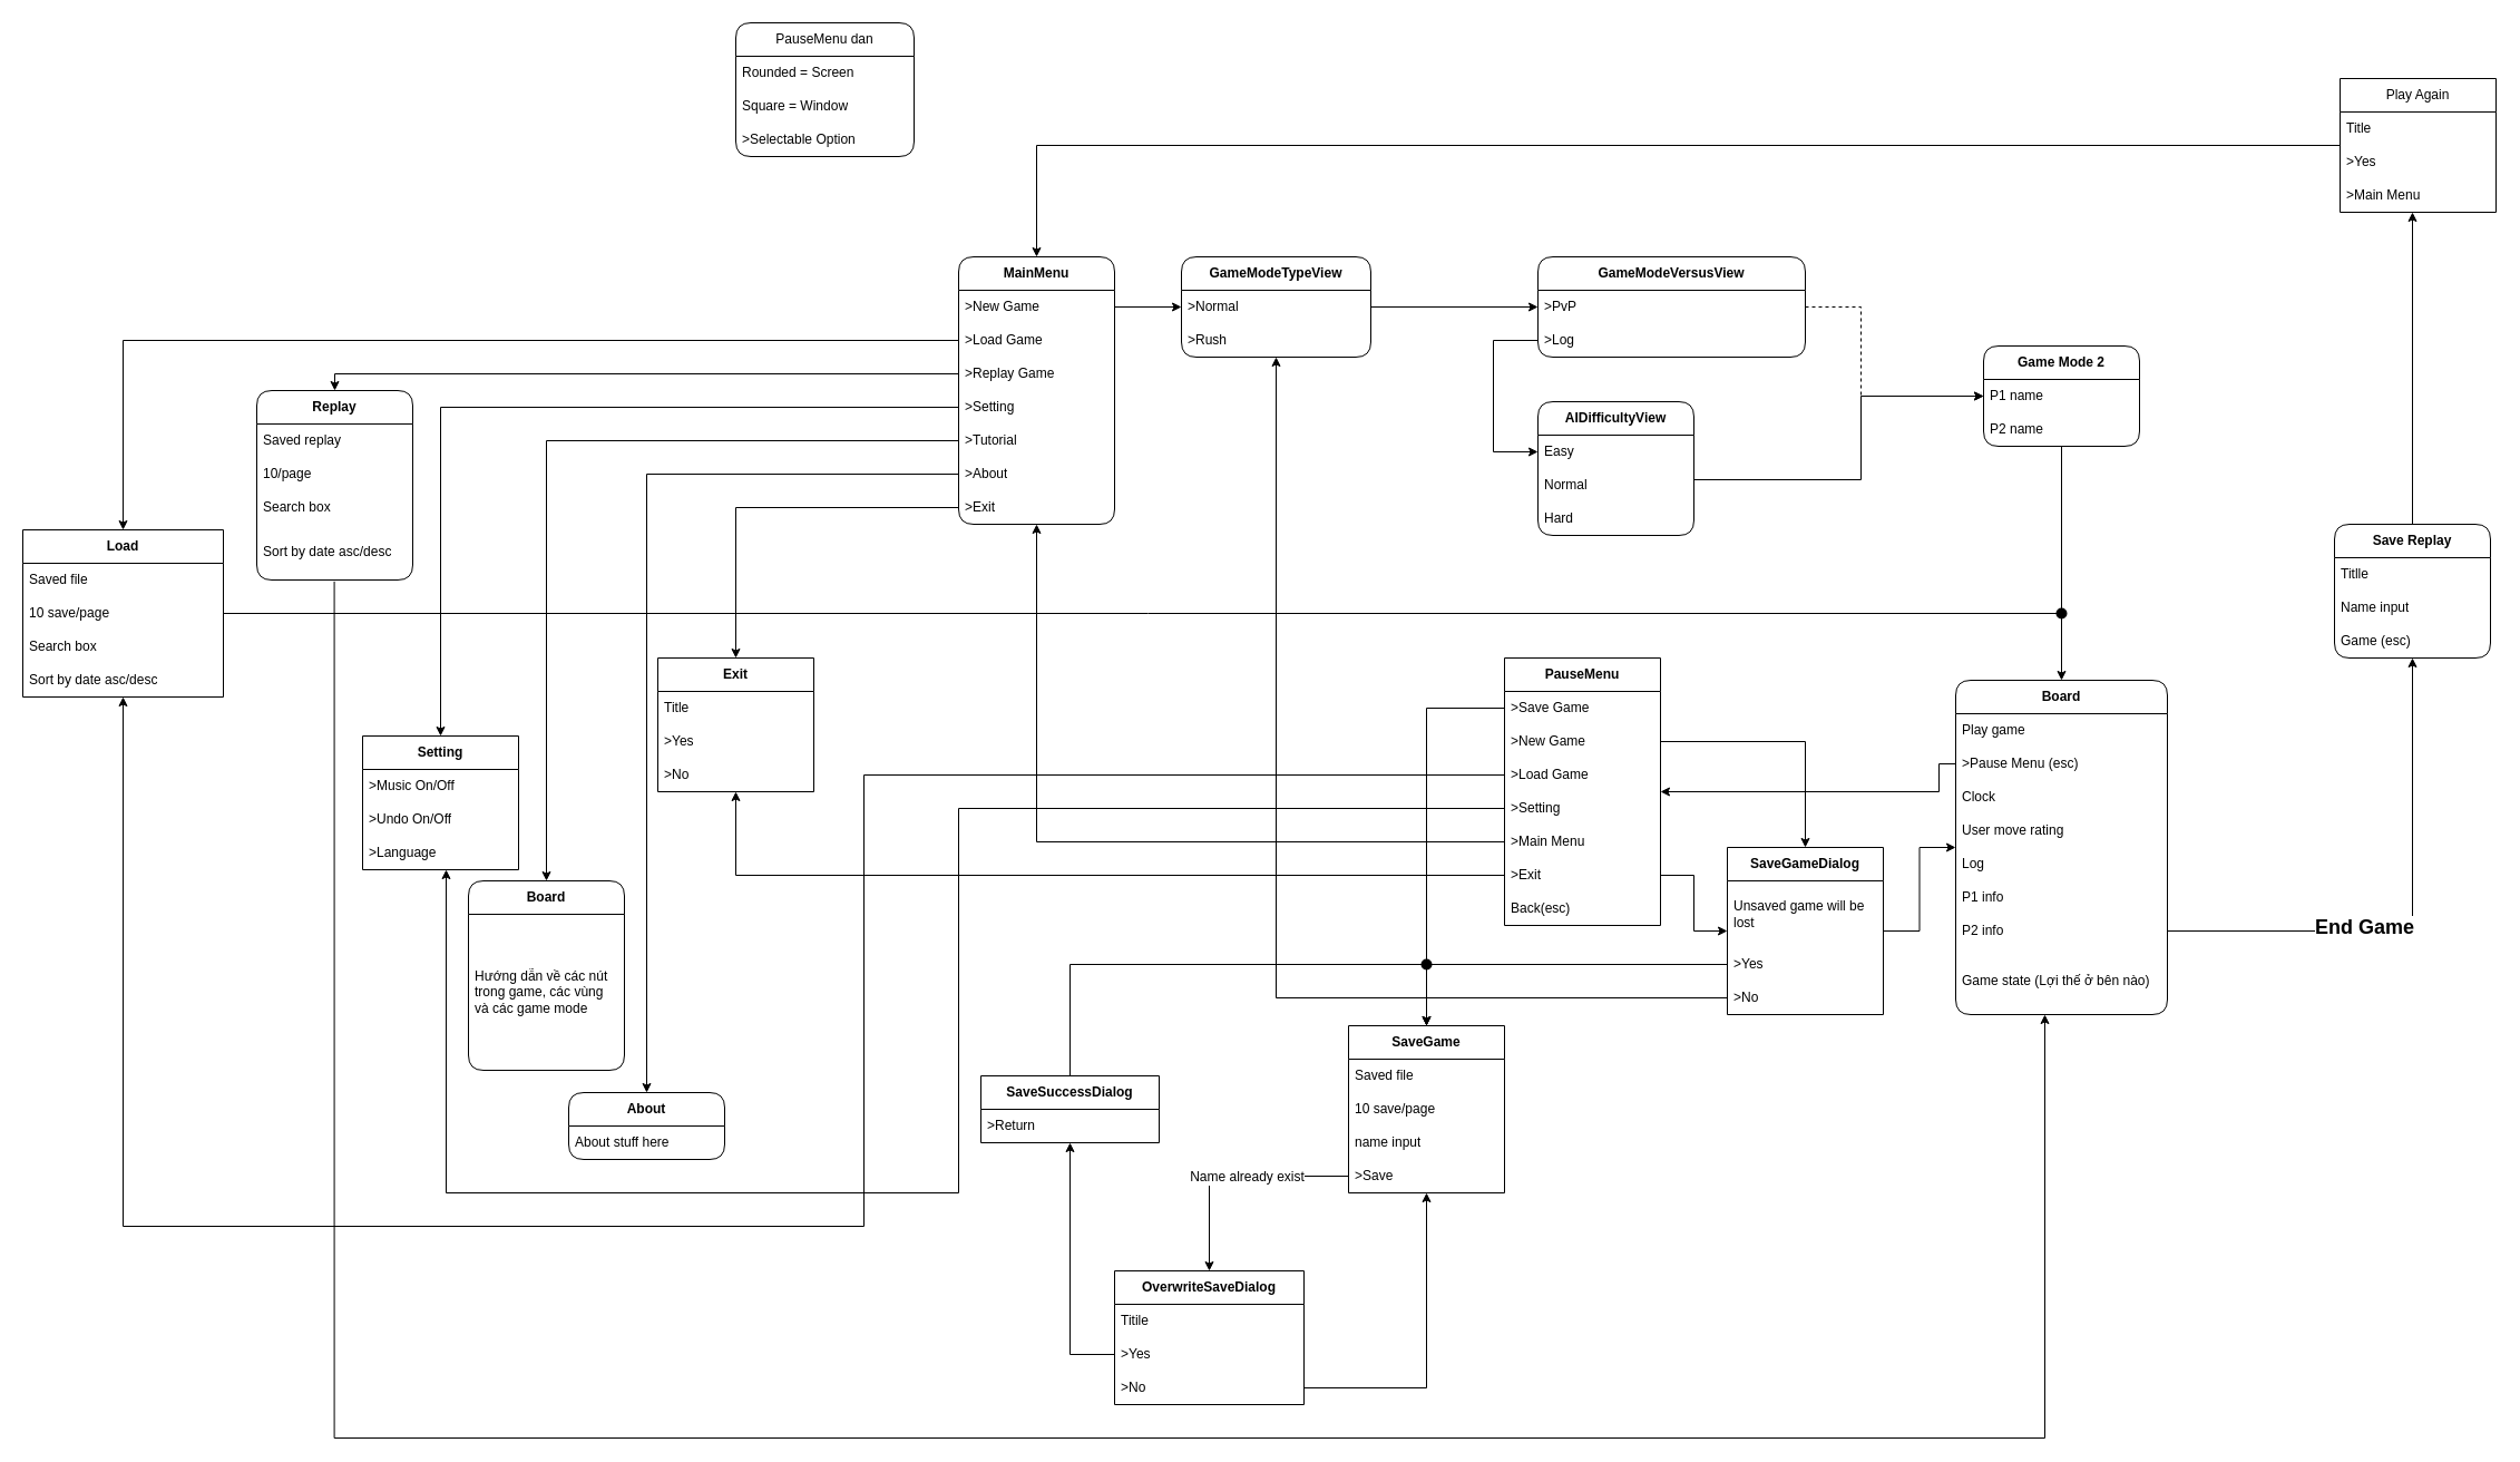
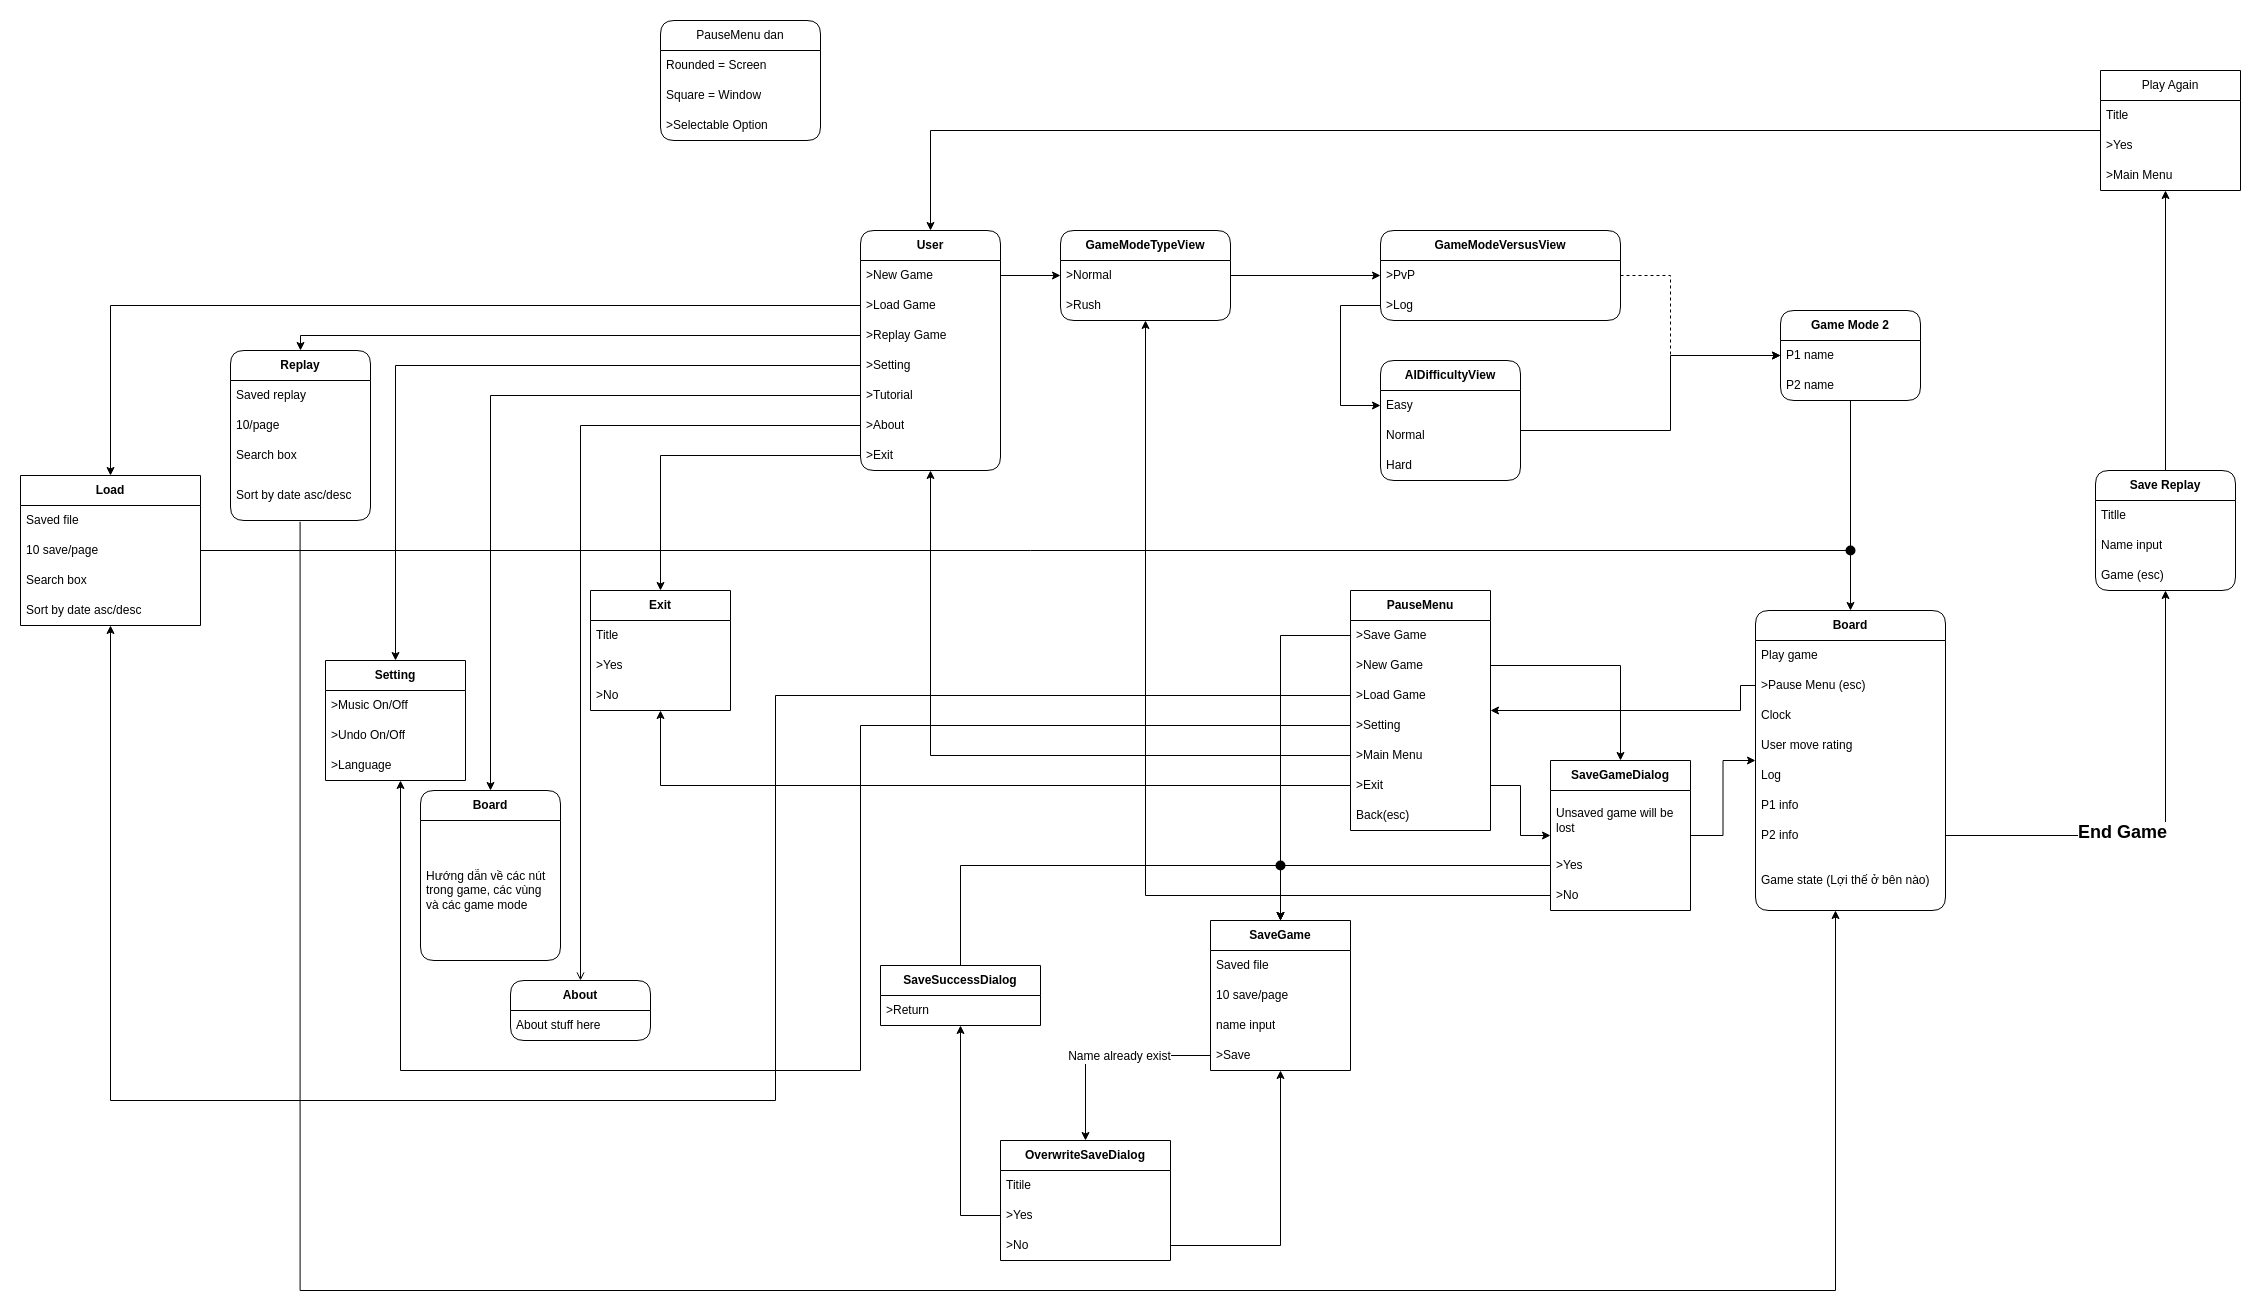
- <mxCell id="2" value="&lt;div&gt;&lt;b&gt;MainMenu&lt;/b&gt;&lt;/div&gt;" style="swimlane;fontStyle=0;childLayout=stackLayout;horizontal=1;startSize=30;horizontalStack=0;resizeParent=1;resizeParentMax=0;resizeLast=0;collapsible=1;marginBottom=0;whiteSpace=wrap;html=1;rounded=1;glass=0;shadow=0;labelBorderColor=none;labelBackgroundColor=none;movable=1;resizable=1;rotatable=1;deletable=1;editable=1;locked=0;connectable=1;" parent="1" vertex="1"><mxGeometry x="860" width="140" height="240" as="geometry" y="230" /></mxCell>
+ <mxCell id="2" value="&lt;div&gt;&lt;b&gt;User&lt;/b&gt;&lt;/div&gt;" style="swimlane;fontStyle=0;childLayout=stackLayout;horizontal=1;startSize=30;horizontalStack=0;resizeParent=1;resizeParentMax=0;resizeLast=0;collapsible=1;marginBottom=0;whiteSpace=wrap;html=1;rounded=1;glass=0;shadow=0;labelBorderColor=none;labelBackgroundColor=none;movable=1;resizable=1;rotatable=1;deletable=1;editable=1;locked=0;connectable=1;" parent="1" vertex="1"><mxGeometry x="860" width="140" height="240" as="geometry" y="230" /></mxCell>
- <mxCell id="118" style="edgeStyle=orthogonalEdgeStyle;rounded=0;orthogonalLoop=1;jettySize=auto;html=1;entryX=0.5;entryY=0;entryDx=0;entryDy=0;" edge="1" parent="1" source="8" target="19"><mxGeometry relative="1" as="geometry" /></mxCell>
+ <mxCell id="118" style="edgeStyle=orthogonalEdgeStyle;rounded=0;orthogonalLoop=1;jettySize=auto;html=1;entryX=0.5;entryY=0;entryDx=0;entryDy=0;endArrow=open;" edge="1" parent="1" source="8" target="19"><mxGeometry relative="1" as="geometry" /></mxCell>
